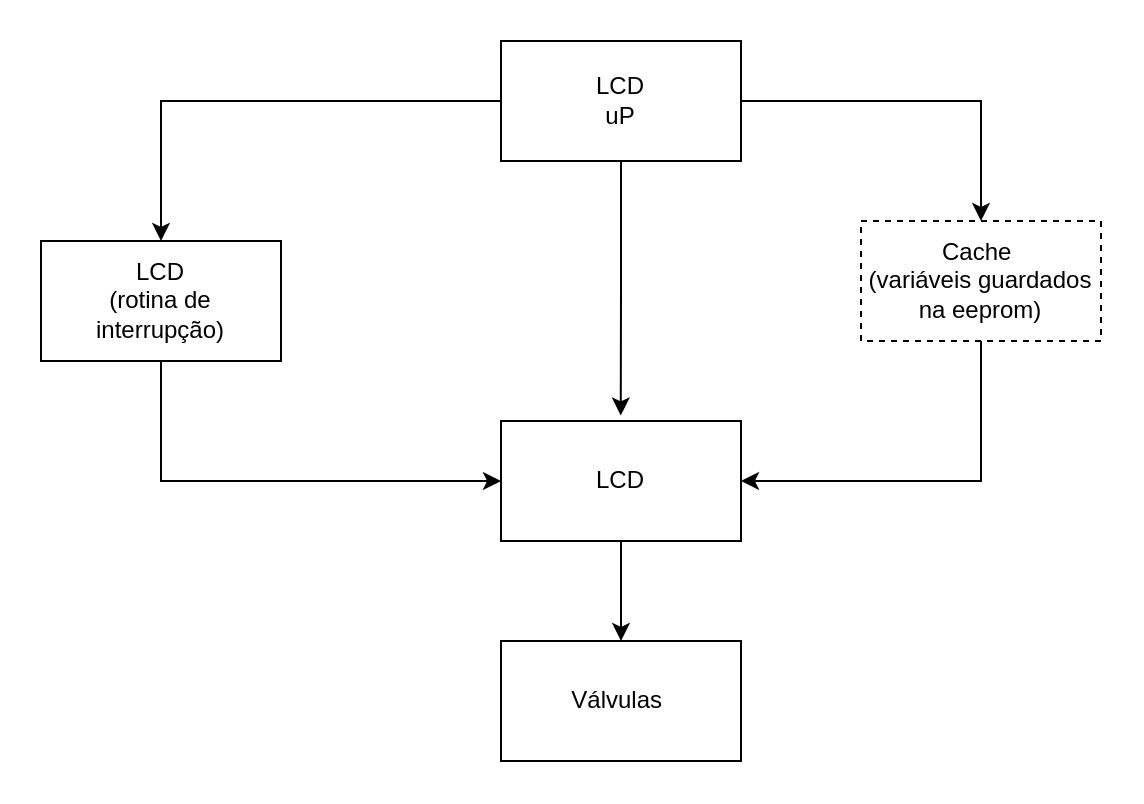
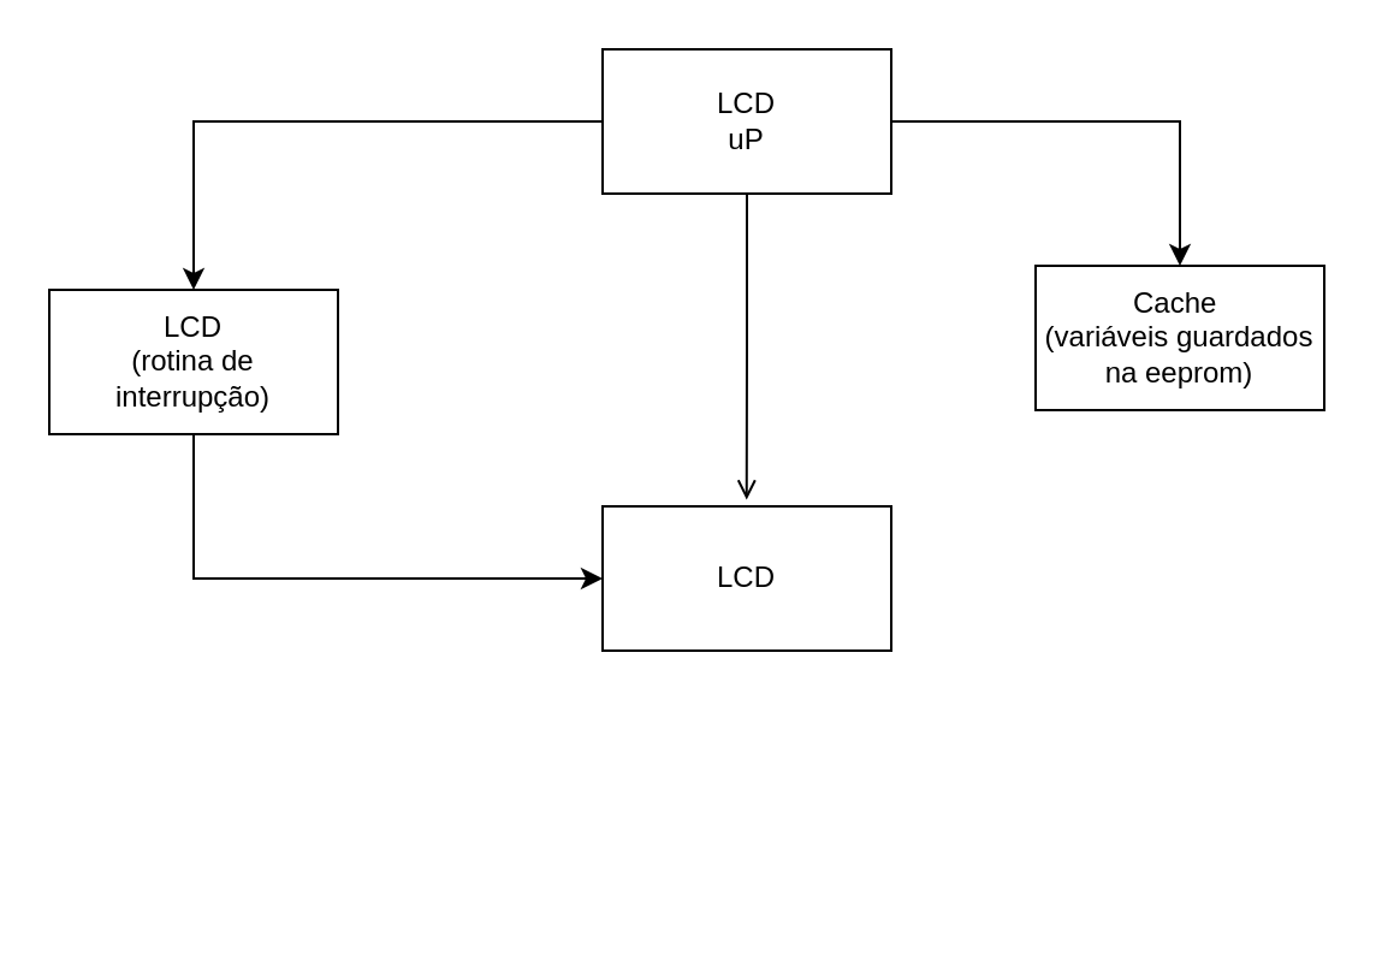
- <mxCell id="8" value="Cache&amp;nbsp;&lt;br&gt;(variáveis guardados na eeprom)" style="rounded=0;whiteSpace=wrap;html=1;dashed=1;" vertex="1" parent="1"><mxGeometry x="430" y="110" width="120" height="60" as="geometry" /></mxCell>
+ <mxCell id="8" value="Cache&amp;nbsp;&lt;br&gt;(variáveis guardados na eeprom)" style="rounded=0;whiteSpace=wrap;html=1;" vertex="1" parent="1"><mxGeometry x="430" y="110" width="120" height="60" as="geometry" /></mxCell>
- <mxCell id="4" style="edgeStyle=orthogonalEdgeStyle;rounded=0;orthogonalLoop=1;jettySize=auto;html=1;entryX=0.499;entryY=-0.046;entryDx=0;entryDy=0;entryPerimeter=0;" edge="1" parent="1" source="5" target="11"><mxGeometry relative="1" as="geometry" /></mxCell>
+ <mxCell id="4" style="edgeStyle=orthogonalEdgeStyle;rounded=0;orthogonalLoop=1;jettySize=auto;html=1;entryX=0.499;entryY=-0.046;entryDx=0;entryDy=0;entryPerimeter=0;endArrow=open;" edge="1" parent="1" source="5" target="11"><mxGeometry relative="1" as="geometry" /></mxCell>
- <mxCell id="9" style="edgeStyle=orthogonalEdgeStyle;rounded=0;orthogonalLoop=1;jettySize=auto;html=1;" edge="1" parent="1" source="8" target="11"><mxGeometry relative="1" as="geometry"><Array as="points"><mxPoint x="490" y="240" /></Array></mxGeometry></mxCell>
- <mxCell id="10" value="" style="edgeStyle=orthogonalEdgeStyle;rounded=0;orthogonalLoop=1;jettySize=auto;html=1;" edge="1" parent="1" source="11" target="12"><mxGeometry relative="1" as="geometry" /></mxCell>
- <mxCell id="12" value="Válvulas&amp;nbsp;" style="rounded=0;whiteSpace=wrap;html=1;" vertex="1" parent="1"><mxGeometry x="250" y="320" width="120" height="60" as="geometry" /></mxCell>
